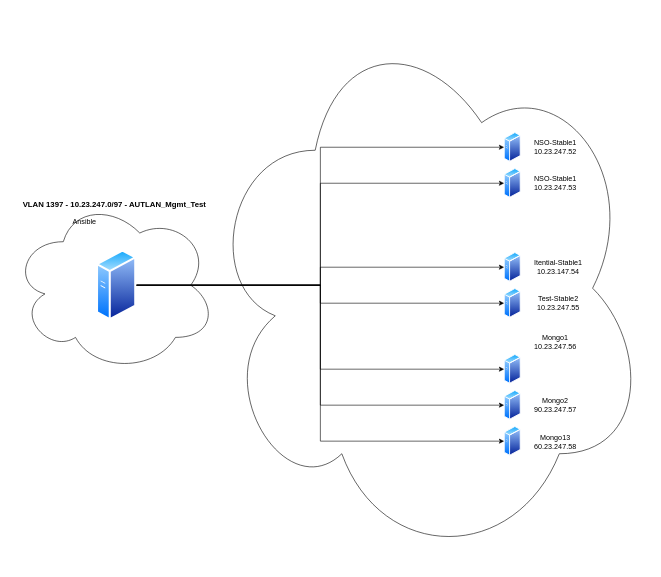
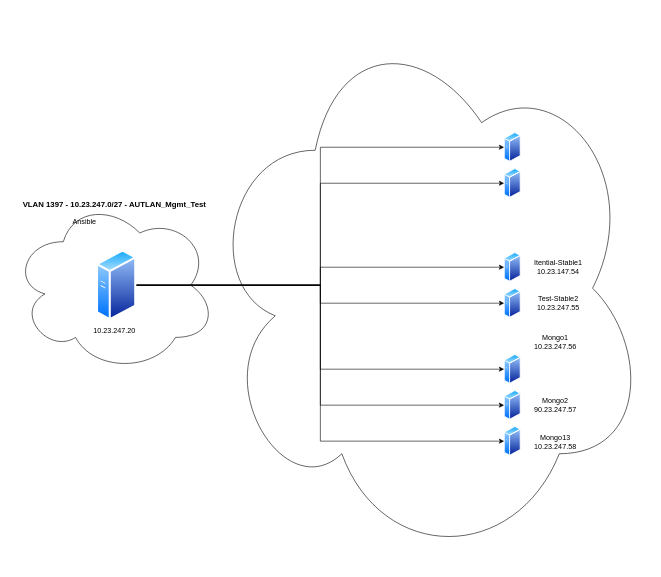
- <mxCell id="21" value="NSO-Stable1&lt;br&gt;10.23.247.52" style="text;html=1;align=center;verticalAlign=middle;resizable=0;points=[];autosize=1;" vertex="1" parent="1"><mxGeometry x="880" y="230" width="90" height="30" as="geometry" /></mxCell>
- <mxCell id="22" value="NSO-Stable1&lt;br&gt;10.23.247.53" style="text;html=1;align=center;verticalAlign=middle;resizable=0;points=[];autosize=1;" vertex="1" parent="1"><mxGeometry x="880" y="290" width="90" height="30" as="geometry" /></mxCell>
- <mxCell id="29" value="VLAN 1397 - 10.23.247.0/97 - AUTLAN_Mgmt_Test" style="text;html=1;align=center;verticalAlign=middle;resizable=0;points=[];autosize=1;fontStyle=1;fontSize=13;" vertex="1" parent="1"><mxGeometry x="30" y="330" width="320" height="20" as="geometry" /></mxCell>
+ <mxCell id="29" value="VLAN 1397 - 10.23.247.0/27 - AUTLAN_Mgmt_Test" style="text;html=1;align=center;verticalAlign=middle;resizable=0;points=[];autosize=1;fontStyle=1;fontSize=13;" vertex="1" parent="1"><mxGeometry x="30" y="330" width="320" height="20" as="geometry" /></mxCell>
+ <mxCell id="19" value="10.23.247.20" style="text;html=1;align=center;verticalAlign=middle;resizable=0;points=[];autosize=1;" vertex="1" parent="1"><mxGeometry x="145" y="540.5" width="90" height="20" as="geometry" /></mxCell>
- <mxCell id="28" value="Mongo13&lt;br&gt;60.23.247.58" style="text;html=1;align=center;verticalAlign=middle;resizable=0;points=[];autosize=1;" vertex="1" parent="1"><mxGeometry x="880" y="722" width="90" height="30" as="geometry" /></mxCell>
+ <mxCell id="28" value="Mongo13&lt;br&gt;10.23.247.58" style="text;html=1;align=center;verticalAlign=middle;resizable=0;points=[];autosize=1;" vertex="1" parent="1"><mxGeometry x="880" y="722" width="90" height="30" as="geometry" /></mxCell>
